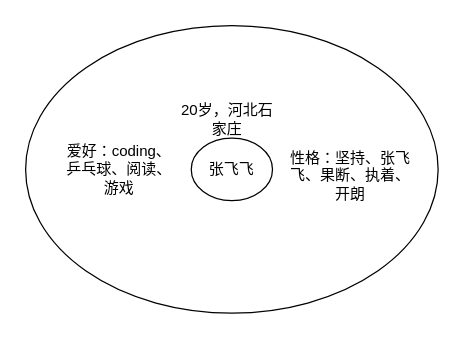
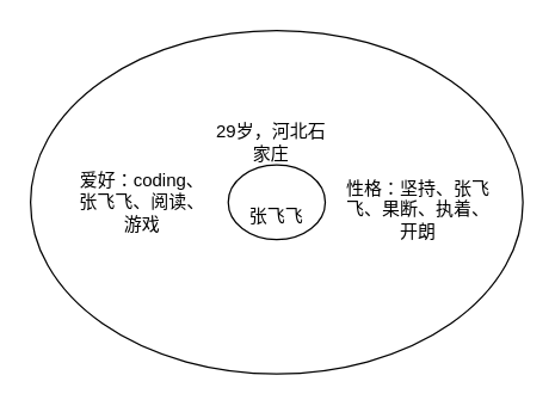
- <mxCell id="5" value="20岁，河北石家庄" style="text;html=1;strokeColor=none;fillColor=none;align=center;verticalAlign=middle;whiteSpace=wrap;rounded=0;" vertex="1" parent="1"><mxGeometry x="139" y="85" width="85" height="20" as="geometry" /></mxCell>
+ <mxCell id="5" value="29岁，河北石家庄" style="text;html=1;strokeColor=none;fillColor=none;align=center;verticalAlign=middle;whiteSpace=wrap;rounded=0;" vertex="1" parent="1"><mxGeometry x="139" y="85" width="85" height="20" as="geometry" /></mxCell>
- <mxCell id="6" value="爱好：coding、乒乓球、阅读、游戏" style="text;html=1;strokeColor=none;fillColor=none;align=center;verticalAlign=middle;whiteSpace=wrap;rounded=0;" vertex="1" parent="1"><mxGeometry x="50" y="95" width="90" height="80" as="geometry" /></mxCell>
+ <mxCell id="6" value="爱好：coding、张飞飞、阅读、游戏" style="text;html=1;strokeColor=none;fillColor=none;align=center;verticalAlign=middle;whiteSpace=wrap;rounded=0;" vertex="1" parent="1"><mxGeometry x="50" y="95" width="90" height="80" as="geometry" /></mxCell>
- <mxCell id="3" value="张飞飞" style="text;html=1;strokeColor=none;fillColor=none;align=center;verticalAlign=middle;whiteSpace=wrap;rounded=0;" vertex="1" parent="1"><mxGeometry x="165" y="125" width="40" height="20" as="geometry" /></mxCell>
+ <mxCell id="3" value="张飞飞" style="text;html=1;strokeColor=none;fillColor=none;align=center;verticalAlign=middle;whiteSpace=wrap;rounded=0;" vertex="1" parent="1"><mxGeometry x="165" y="135" width="40" height="20" as="geometry" /></mxCell>
